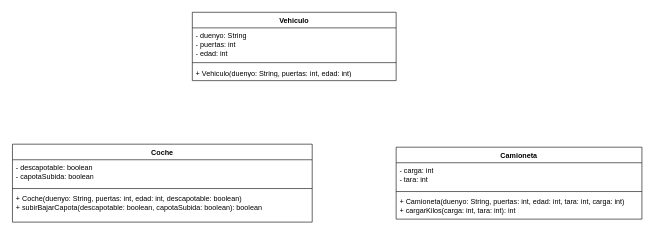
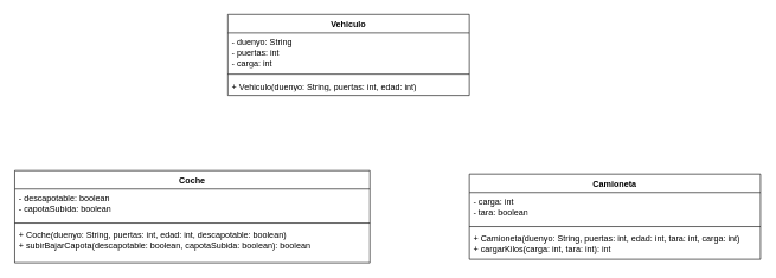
- <mxCell id="3" value="- duenyo: String&lt;br&gt;- puertas: int&lt;br&gt;- edad: int" style="text;strokeColor=none;fillColor=none;align=left;verticalAlign=top;spacingLeft=4;spacingRight=4;overflow=hidden;rotatable=0;points=[[0,0.5],[1,0.5]];portConstraint=eastwest;whiteSpace=wrap;html=1;" parent="2" vertex="1"><mxGeometry y="26" width="340" height="54" as="geometry" /></mxCell>
+ <mxCell id="3" value="- duenyo: String&lt;br&gt;- puertas: int&lt;br&gt;- carga: int" style="text;strokeColor=none;fillColor=none;align=left;verticalAlign=top;spacingLeft=4;spacingRight=4;overflow=hidden;rotatable=0;points=[[0,0.5],[1,0.5]];portConstraint=eastwest;whiteSpace=wrap;html=1;" parent="2" vertex="1"><mxGeometry y="26" width="340" height="54" as="geometry" /></mxCell>
- <mxCell id="11" value="- carga: int&lt;br&gt;- tara: int" style="text;strokeColor=none;fillColor=none;align=left;verticalAlign=top;spacingLeft=4;spacingRight=4;overflow=hidden;rotatable=0;points=[[0,0.5],[1,0.5]];portConstraint=eastwest;whiteSpace=wrap;html=1;" parent="10" vertex="1"><mxGeometry y="26" width="410" height="44" as="geometry" /></mxCell>
+ <mxCell id="11" value="- carga: int&lt;br&gt;- tara: boolean" style="text;strokeColor=none;fillColor=none;align=left;verticalAlign=top;spacingLeft=4;spacingRight=4;overflow=hidden;rotatable=0;points=[[0,0.5],[1,0.5]];portConstraint=eastwest;whiteSpace=wrap;html=1;" parent="10" vertex="1"><mxGeometry y="26" width="410" height="44" as="geometry" /></mxCell>
